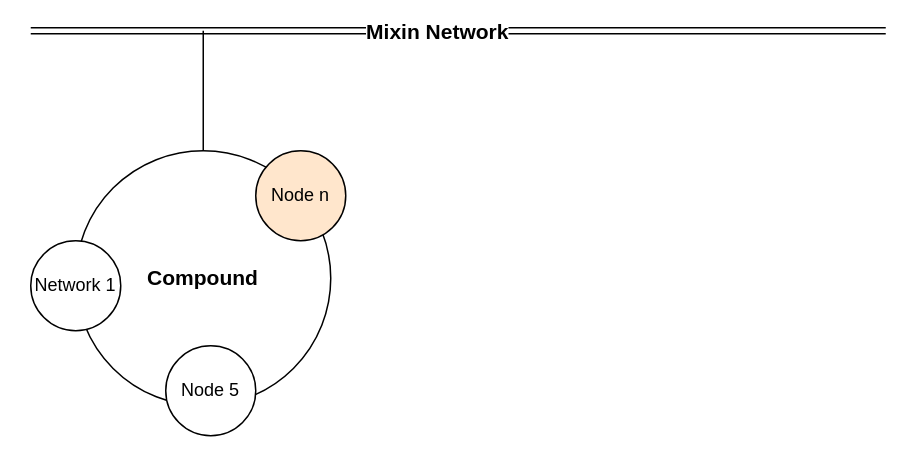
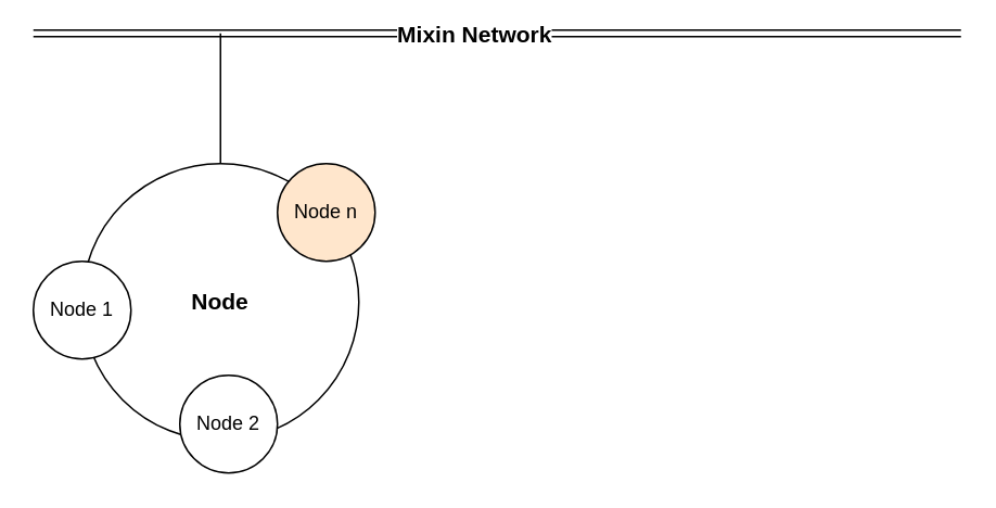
- <mxCell id="4" value="&lt;b&gt;&lt;font style=&quot;font-size: 14px&quot;&gt;Compound&lt;/font&gt;&lt;/b&gt;" style="ellipse;whiteSpace=wrap;html=1;aspect=fixed;" vertex="1" parent="1"><mxGeometry x="50" y="100" width="170" height="170" as="geometry" /></mxCell>
+ <mxCell id="4" value="&lt;b&gt;&lt;font style=&quot;font-size: 14px&quot;&gt;Node&lt;/font&gt;&lt;/b&gt;" style="ellipse;whiteSpace=wrap;html=1;aspect=fixed;" vertex="1" parent="1"><mxGeometry x="50" y="100" width="170" height="170" as="geometry" /></mxCell>
- <mxCell id="5" value="Network 1" style="ellipse;whiteSpace=wrap;html=1;aspect=fixed;" vertex="1" parent="1"><mxGeometry x="20" y="160" width="60" height="60" as="geometry" /></mxCell>
+ <mxCell id="5" value="Node 1" style="ellipse;whiteSpace=wrap;html=1;aspect=fixed;" vertex="1" parent="1"><mxGeometry x="20" y="160" width="60" height="60" as="geometry" /></mxCell>
- <mxCell id="6" value="Node 5" style="ellipse;whiteSpace=wrap;html=1;aspect=fixed;" vertex="1" parent="1"><mxGeometry x="110" y="230" width="60" height="60" as="geometry" /></mxCell>
+ <mxCell id="6" value="Node 2" style="ellipse;whiteSpace=wrap;html=1;aspect=fixed;" vertex="1" parent="1"><mxGeometry x="110" y="230" width="60" height="60" as="geometry" /></mxCell>
